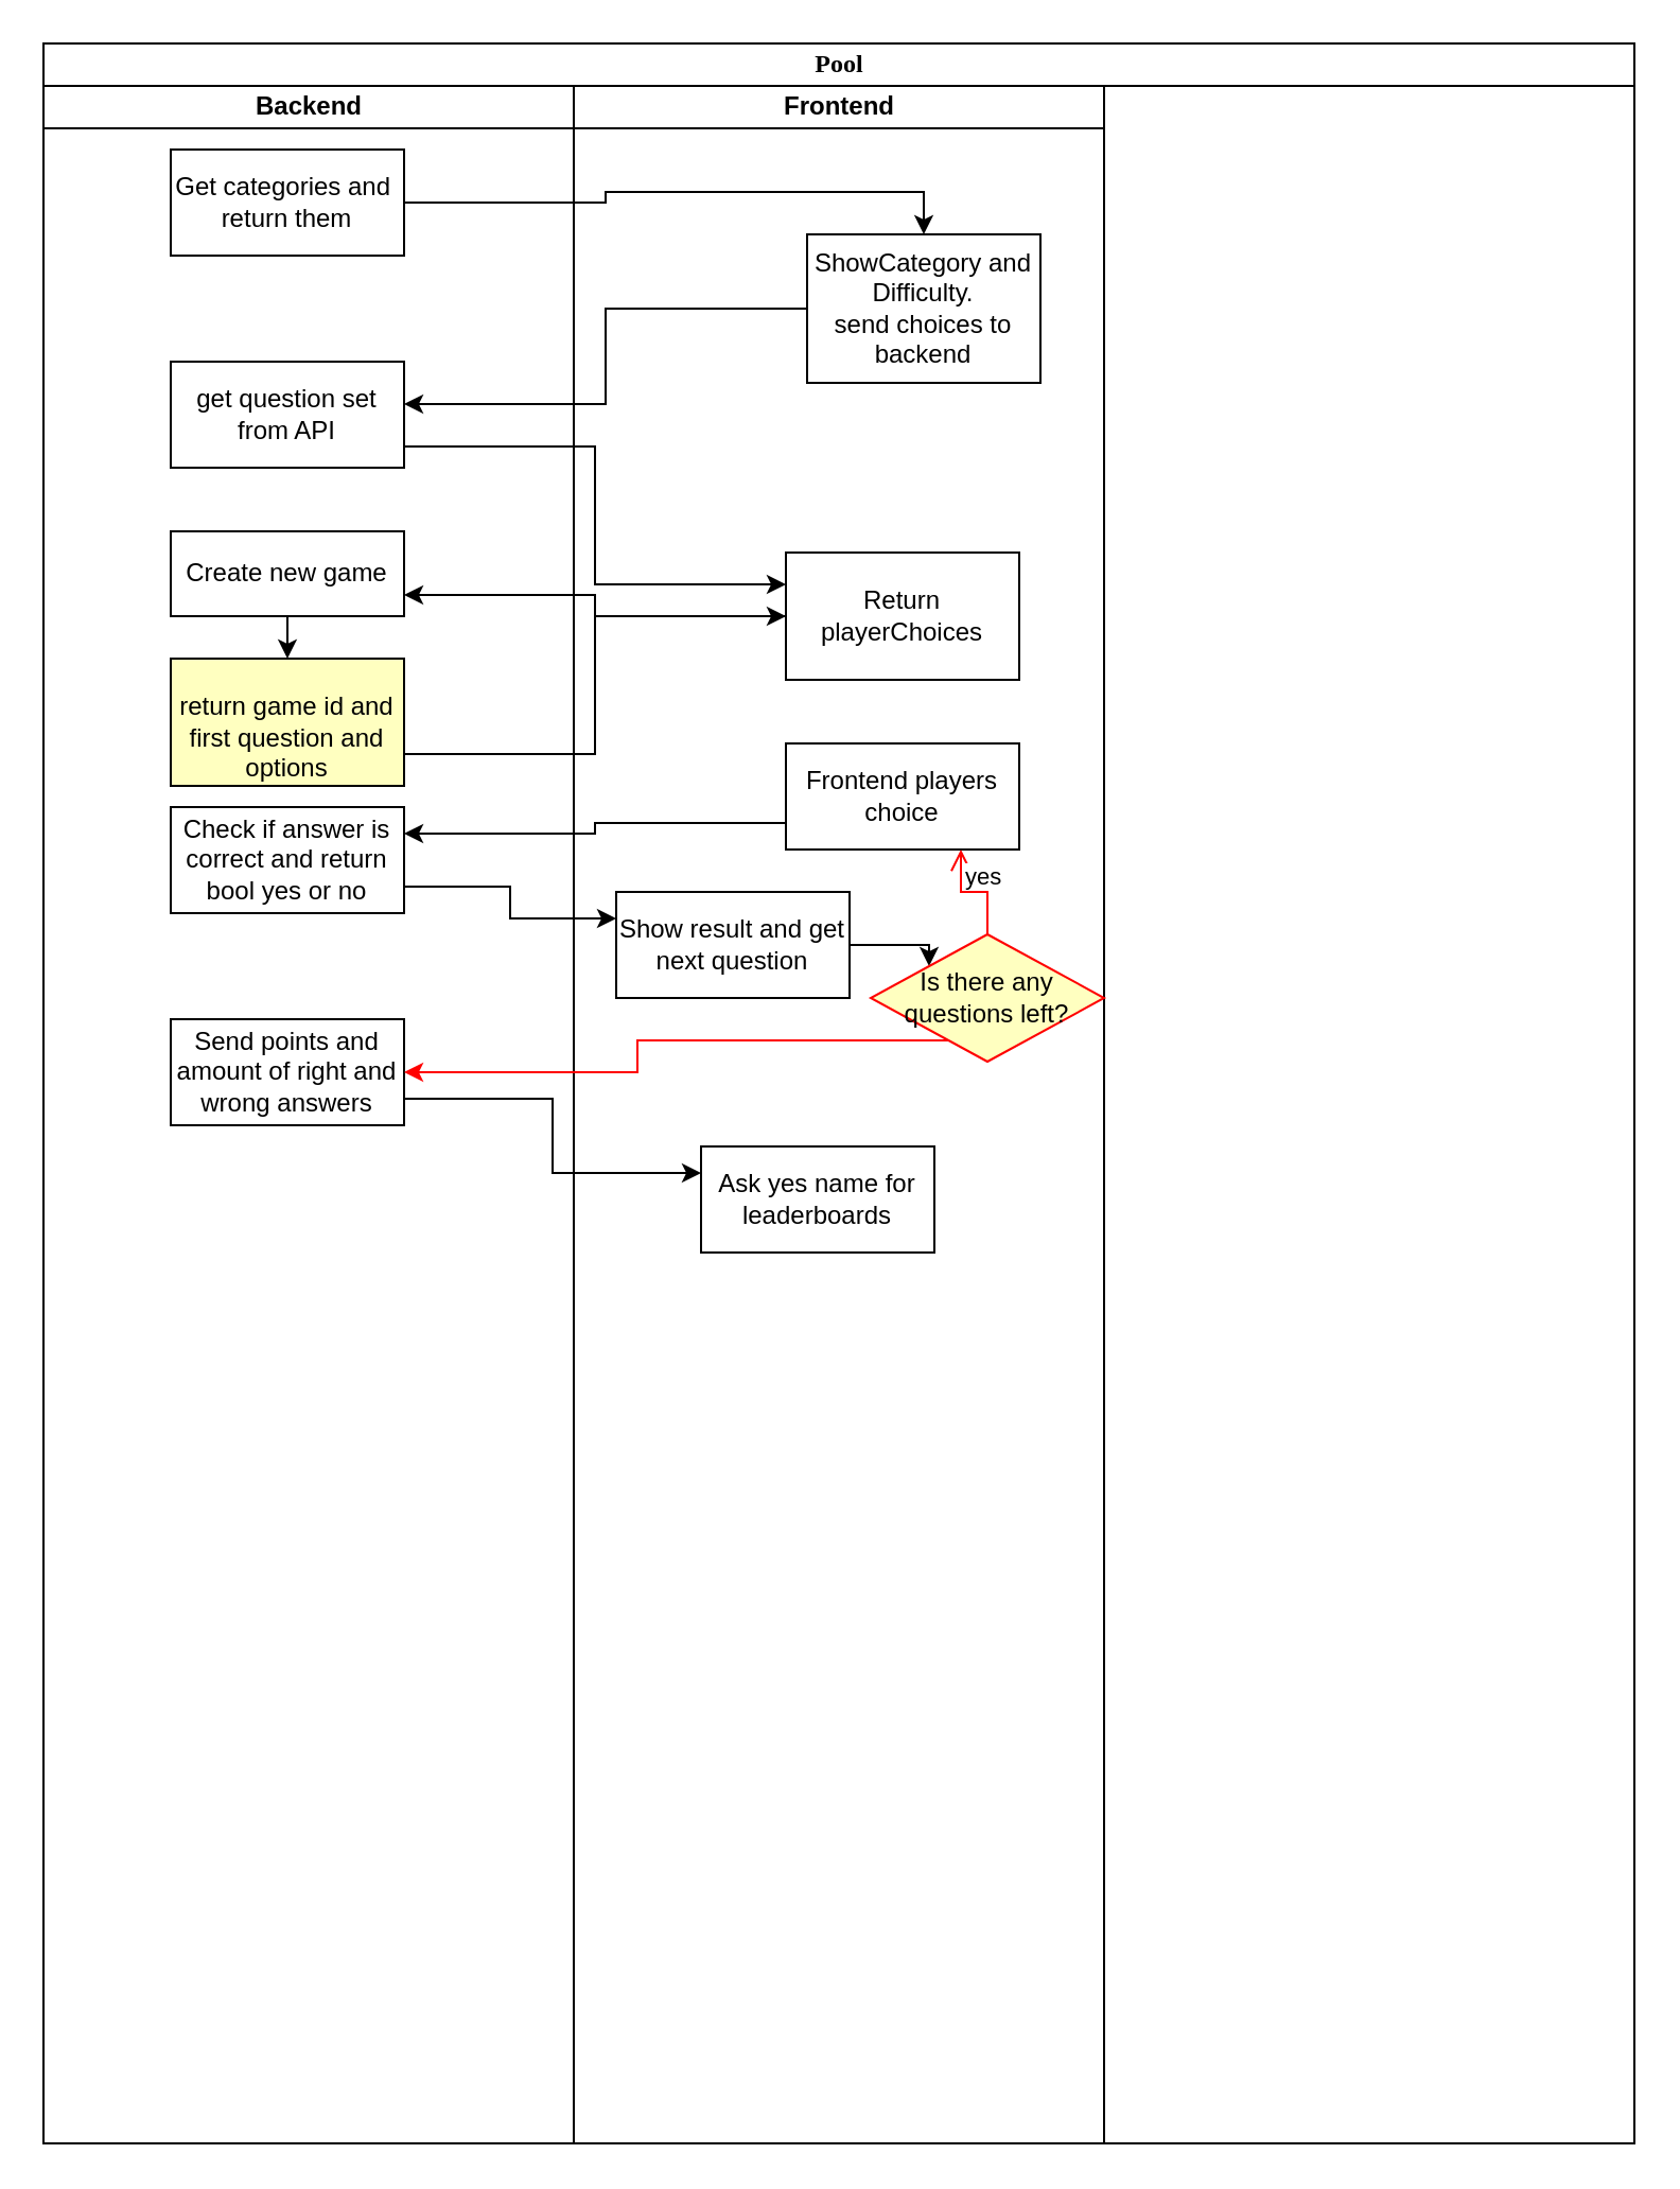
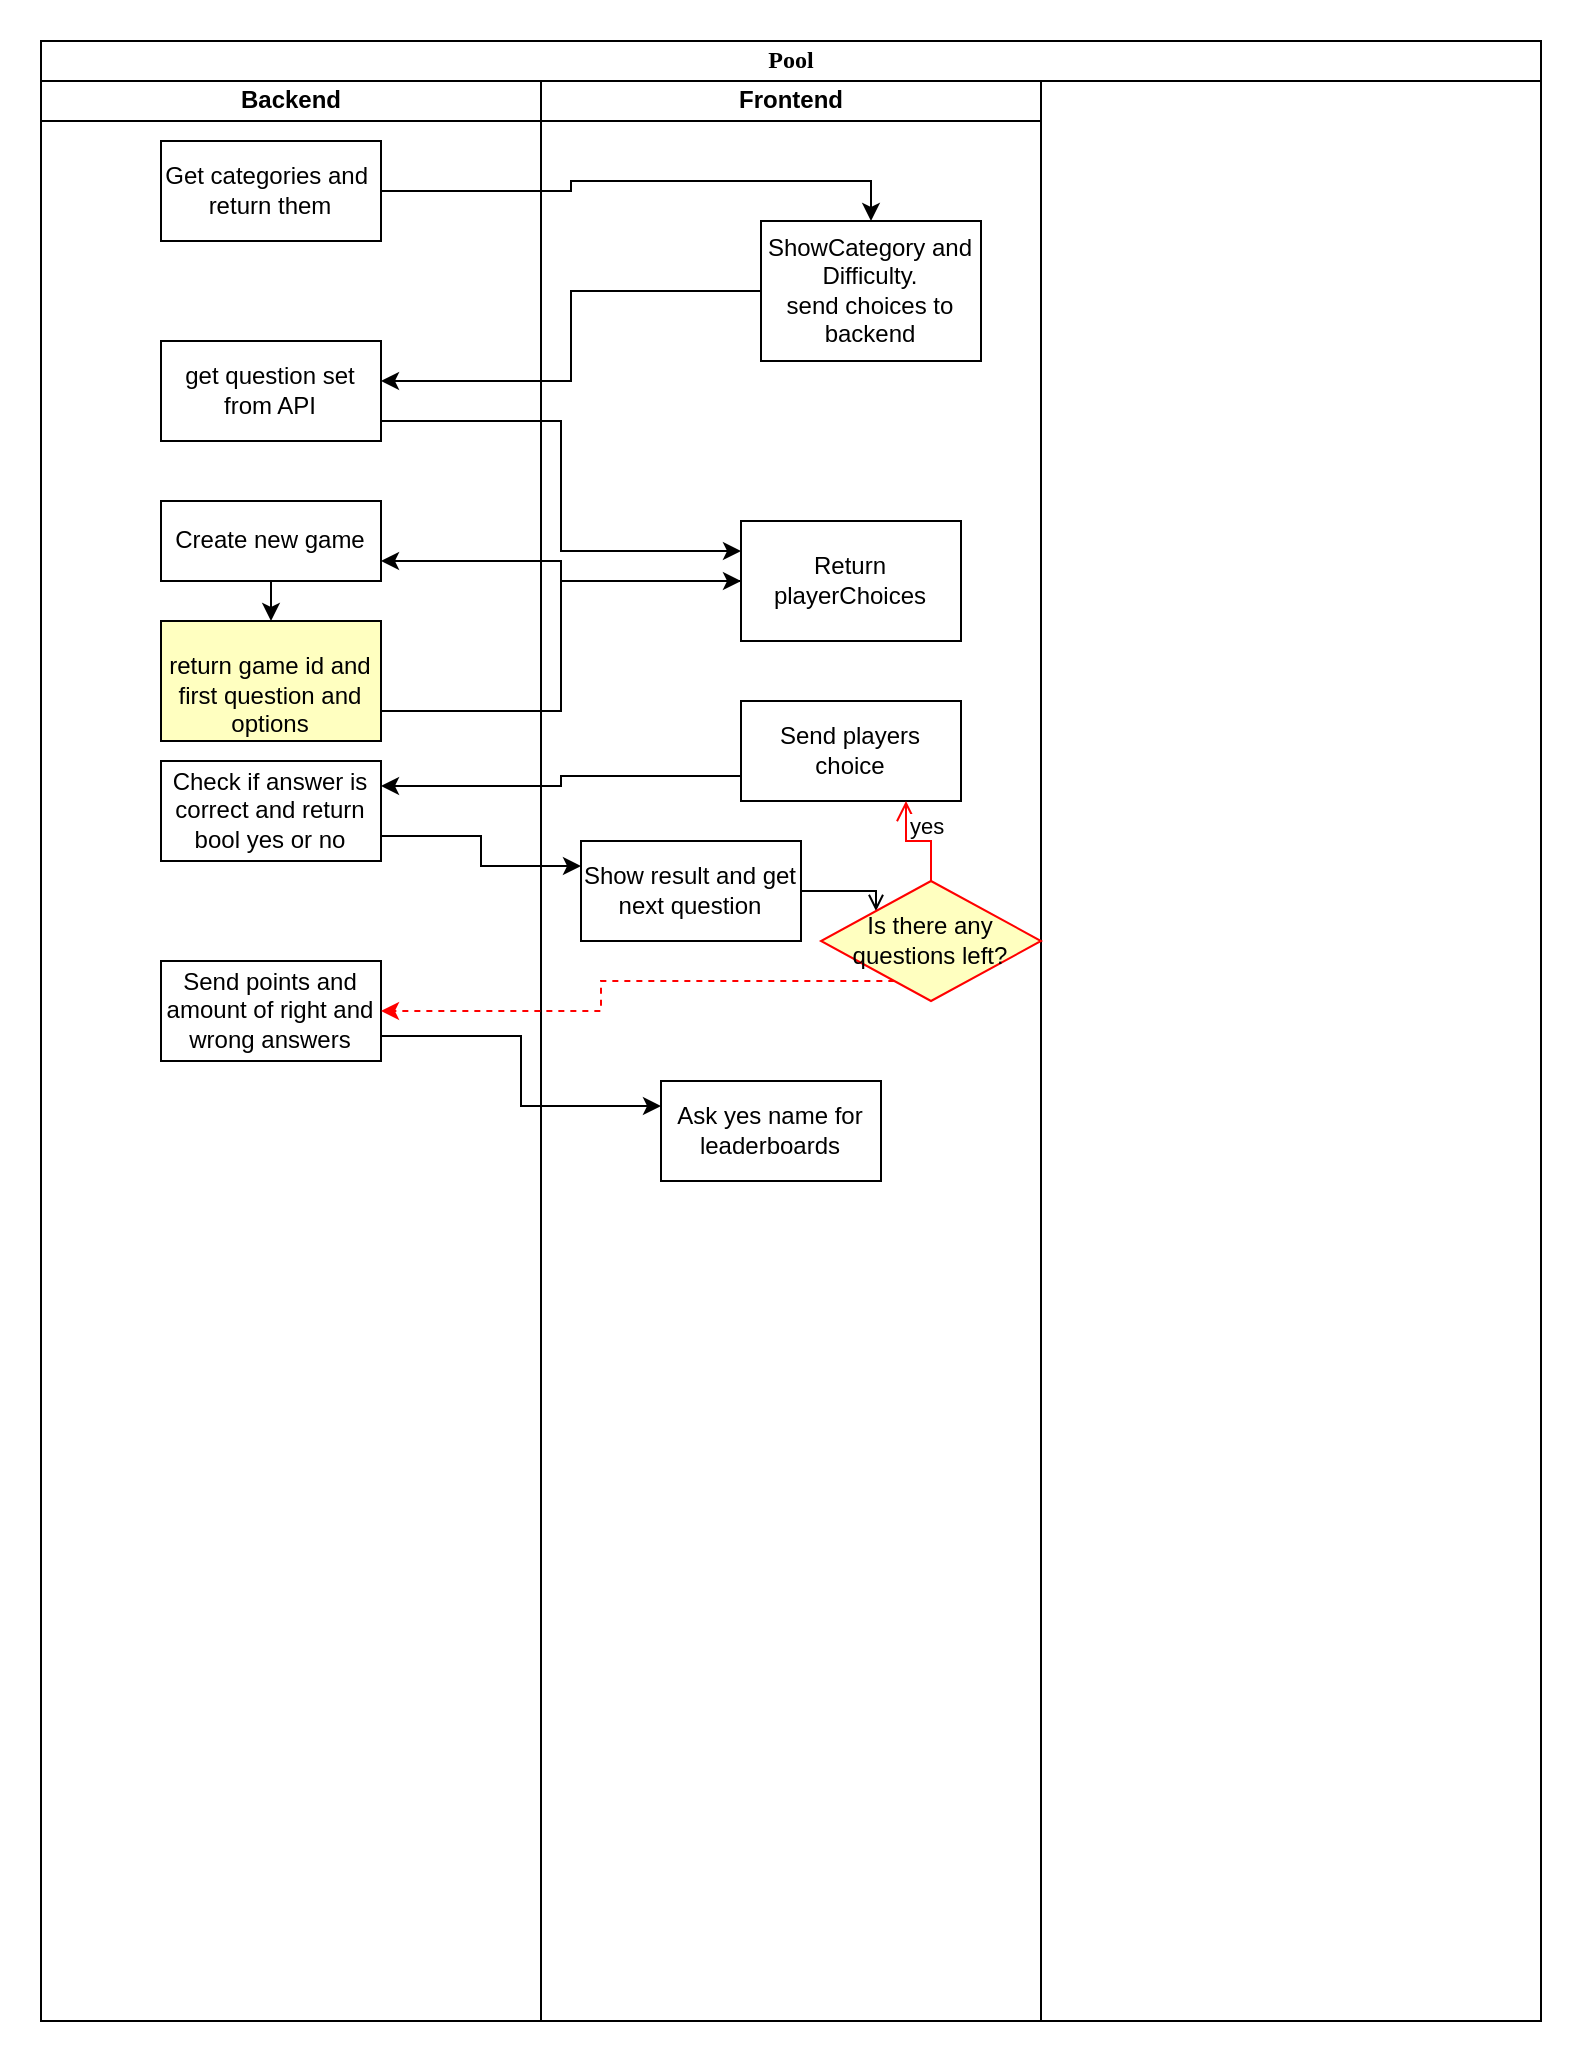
- <mxCell id="21" value="Frontend players choice" style="html=1;whiteSpace=wrap;" vertex="1" parent="18"><mxGeometry x="100" y="310" width="110" height="50" as="geometry" /></mxCell>
+ <mxCell id="21" value="Send players choice" style="html=1;whiteSpace=wrap;" vertex="1" parent="18"><mxGeometry x="100" y="310" width="110" height="50" as="geometry" /></mxCell>
- <mxCell id="22" style="edgeStyle=orthogonalEdgeStyle;rounded=0;orthogonalLoop=1;jettySize=auto;html=1;exitX=1;exitY=0.5;exitDx=0;exitDy=0;entryX=0;entryY=0;entryDx=0;entryDy=0;" edge="1" parent="18" source="23" target="24"><mxGeometry relative="1" as="geometry" /></mxCell>
+ <mxCell id="22" style="edgeStyle=orthogonalEdgeStyle;rounded=0;orthogonalLoop=1;jettySize=auto;html=1;exitX=1;exitY=0.5;exitDx=0;exitDy=0;entryX=0;entryY=0;entryDx=0;entryDy=0;endArrow=open;" edge="1" parent="18" source="23" target="24"><mxGeometry relative="1" as="geometry" /></mxCell>
- <mxCell id="27" style="edgeStyle=orthogonalEdgeStyle;rounded=0;orthogonalLoop=1;jettySize=auto;html=1;strokeColor=#FF0000;" edge="1" parent="2" source="24" target="10"><mxGeometry relative="1" as="geometry"><Array as="points"><mxPoint x="280" y="470" /><mxPoint x="280" y="485" /></Array></mxGeometry></mxCell>
+ <mxCell id="27" style="edgeStyle=orthogonalEdgeStyle;rounded=0;orthogonalLoop=1;jettySize=auto;html=1;strokeColor=#FF0000;dashed=1;" edge="1" parent="2" source="24" target="10"><mxGeometry relative="1" as="geometry"><Array as="points"><mxPoint x="280" y="470" /><mxPoint x="280" y="485" /></Array></mxGeometry></mxCell>
